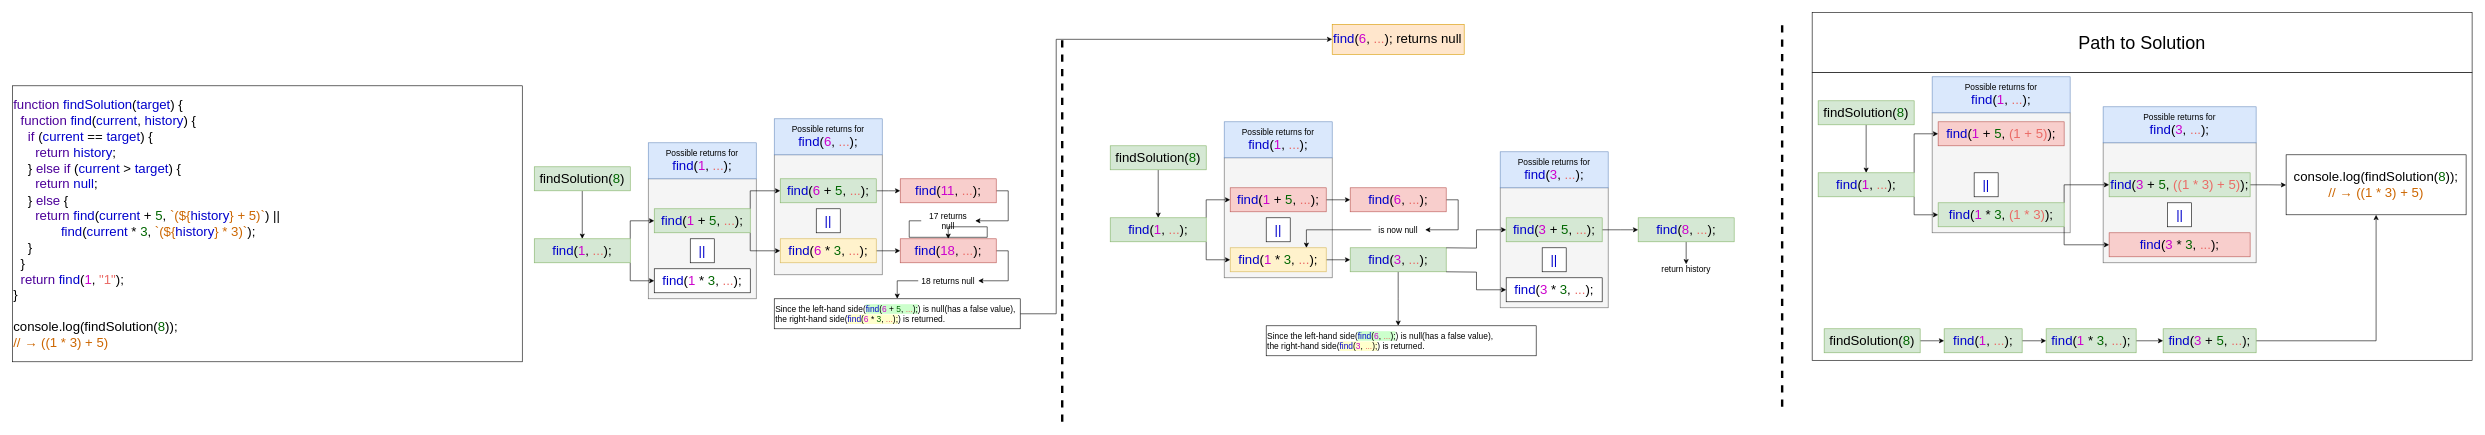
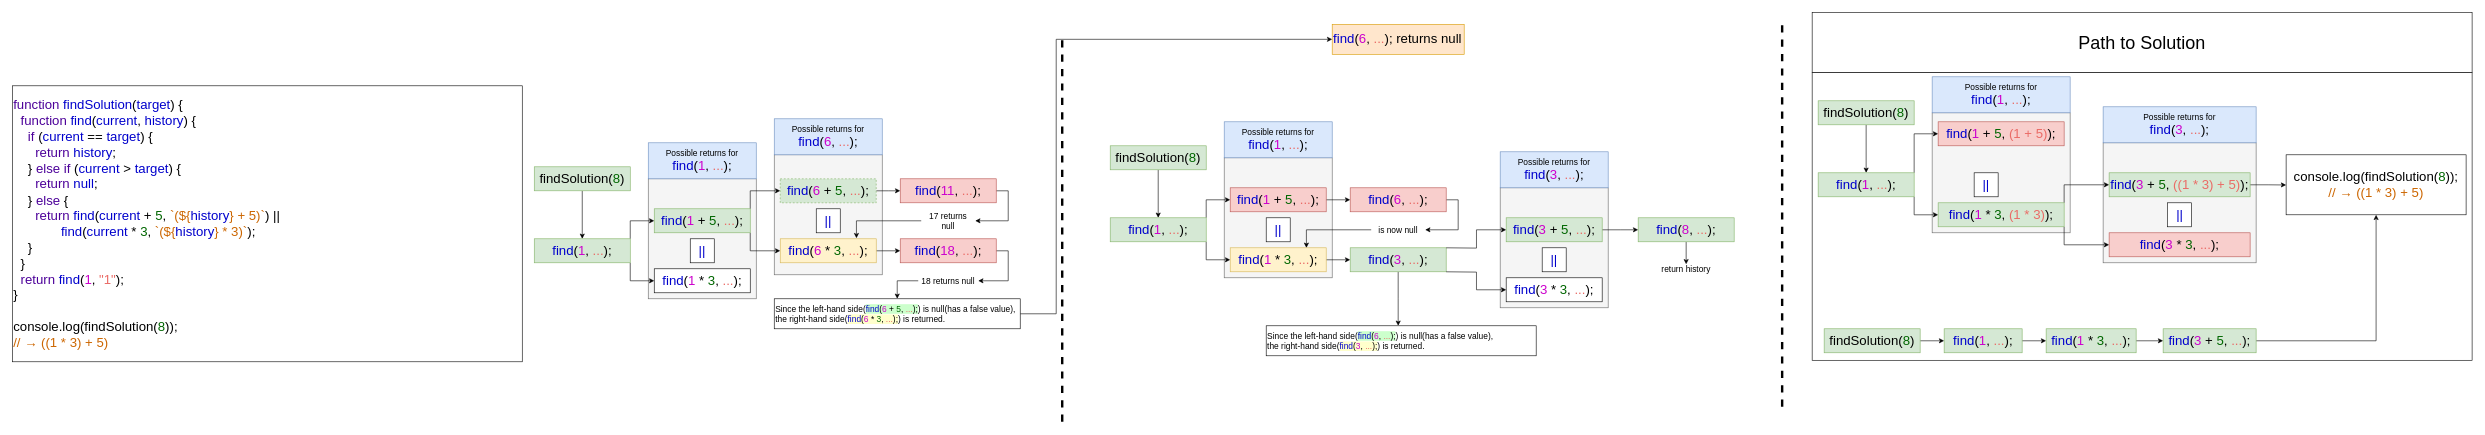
- <mxCell id="18" value="&lt;font color=&quot;#0000cc&quot; style=&quot;font-size: 22px ; text-align: left&quot;&gt;find&lt;/font&gt;&lt;span style=&quot;font-size: 22px ; text-align: left&quot;&gt;(&lt;/span&gt;&lt;font color=&quot;#cc00cc&quot; style=&quot;font-size: 22px ; text-align: left&quot;&gt;6&amp;nbsp;&lt;/font&gt;&lt;span style=&quot;font-size: 22px ; text-align: left&quot;&gt;+&amp;nbsp;&lt;/span&gt;&lt;font color=&quot;#006600&quot; style=&quot;font-size: 22px ; text-align: left&quot;&gt;5&lt;/font&gt;&lt;font style=&quot;font-size: 22px ; text-align: left&quot;&gt;,&lt;/font&gt;&lt;span style=&quot;font-size: 22px ; text-align: left&quot;&gt;&amp;nbsp;&lt;font color=&quot;#ea6b66&quot;&gt;...&lt;/font&gt;&lt;/span&gt;&lt;span style=&quot;font-size: 22px ; text-align: left&quot;&gt;);&lt;/span&gt;" style="rounded=0;whiteSpace=wrap;html=1;fillColor=#d5e8d4;strokeColor=#82b366;" vertex="1" parent="1"><mxGeometry x="1300" y="297.5" width="160" height="40" as="geometry" /></mxCell>
+ <mxCell id="18" value="&lt;font color=&quot;#0000cc&quot; style=&quot;font-size: 22px ; text-align: left&quot;&gt;find&lt;/font&gt;&lt;span style=&quot;font-size: 22px ; text-align: left&quot;&gt;(&lt;/span&gt;&lt;font color=&quot;#cc00cc&quot; style=&quot;font-size: 22px ; text-align: left&quot;&gt;6&amp;nbsp;&lt;/font&gt;&lt;span style=&quot;font-size: 22px ; text-align: left&quot;&gt;+&amp;nbsp;&lt;/span&gt;&lt;font color=&quot;#006600&quot; style=&quot;font-size: 22px ; text-align: left&quot;&gt;5&lt;/font&gt;&lt;font style=&quot;font-size: 22px ; text-align: left&quot;&gt;,&lt;/font&gt;&lt;span style=&quot;font-size: 22px ; text-align: left&quot;&gt;&amp;nbsp;&lt;font color=&quot;#ea6b66&quot;&gt;...&lt;/font&gt;&lt;/span&gt;&lt;span style=&quot;font-size: 22px ; text-align: left&quot;&gt;);&lt;/span&gt;" style="rounded=0;whiteSpace=wrap;html=1;fillColor=#d5e8d4;strokeColor=#82b366;dashed=1;" vertex="1" parent="1"><mxGeometry x="1300" y="297.5" width="160" height="40" as="geometry" /></mxCell>
- <mxCell id="24" style="edgeStyle=orthogonalEdgeStyle;rounded=0;orthogonalLoop=1;jettySize=auto;html=1;exitX=0;exitY=0.5;exitDx=0;exitDy=0;fontSize=14;fontColor=#000000;" edge="1" parent="1" source="25" target="27"><mxGeometry relative="1" as="geometry" /></mxCell>
+ <mxCell id="24" style="edgeStyle=orthogonalEdgeStyle;rounded=0;orthogonalLoop=1;jettySize=auto;html=1;exitX=0;exitY=0.5;exitDx=0;exitDy=0;entryX=0.794;entryY=-0.025;entryDx=0;entryDy=0;entryPerimeter=0;fontSize=14;fontColor=#000000;" edge="1" parent="1" source="25" target="20"><mxGeometry relative="1" as="geometry" /></mxCell>
